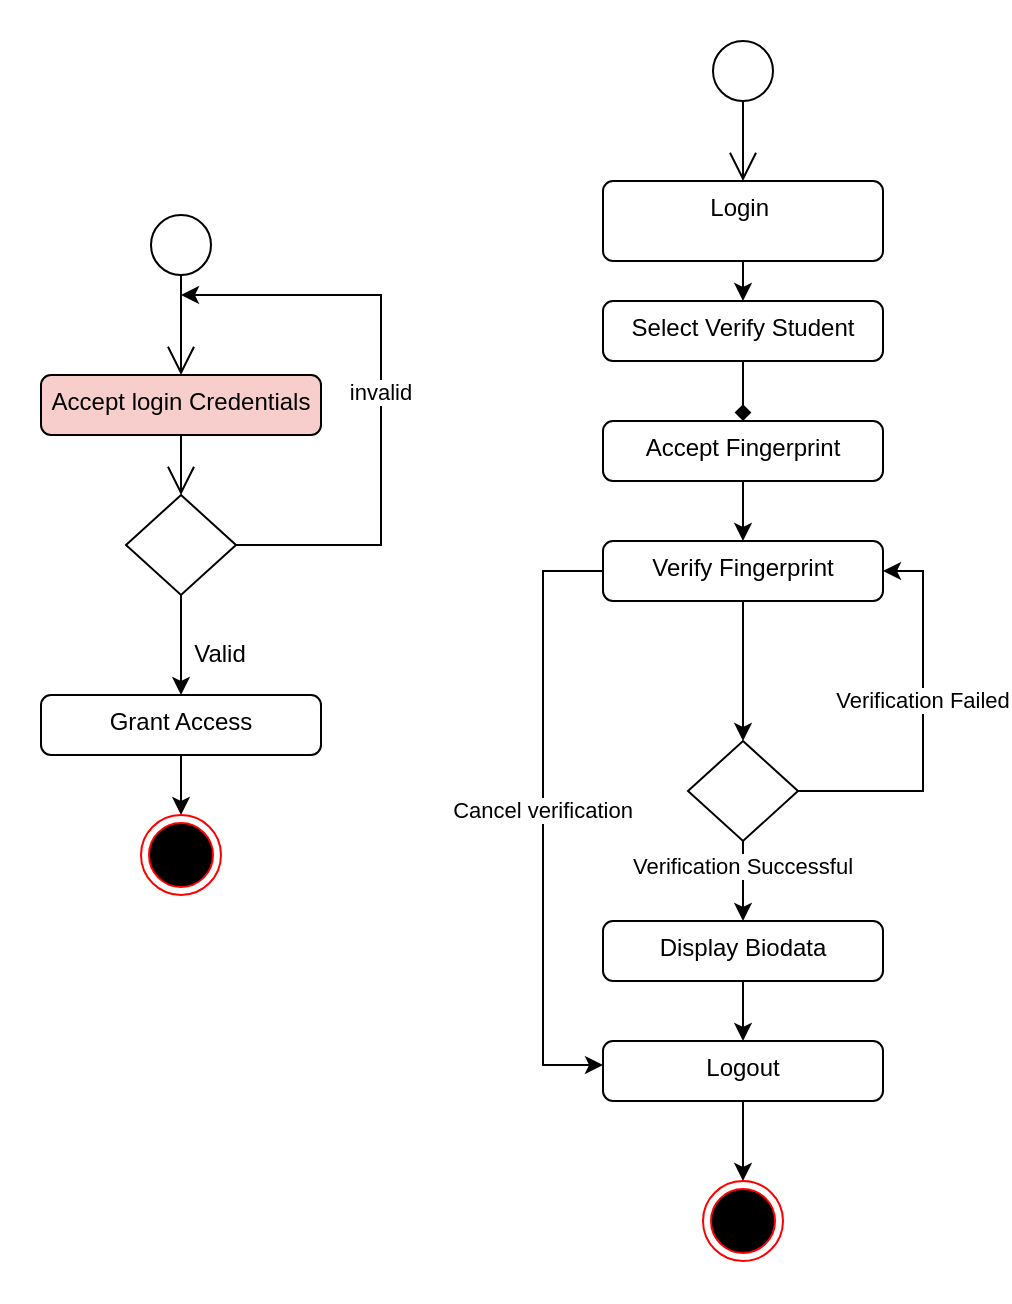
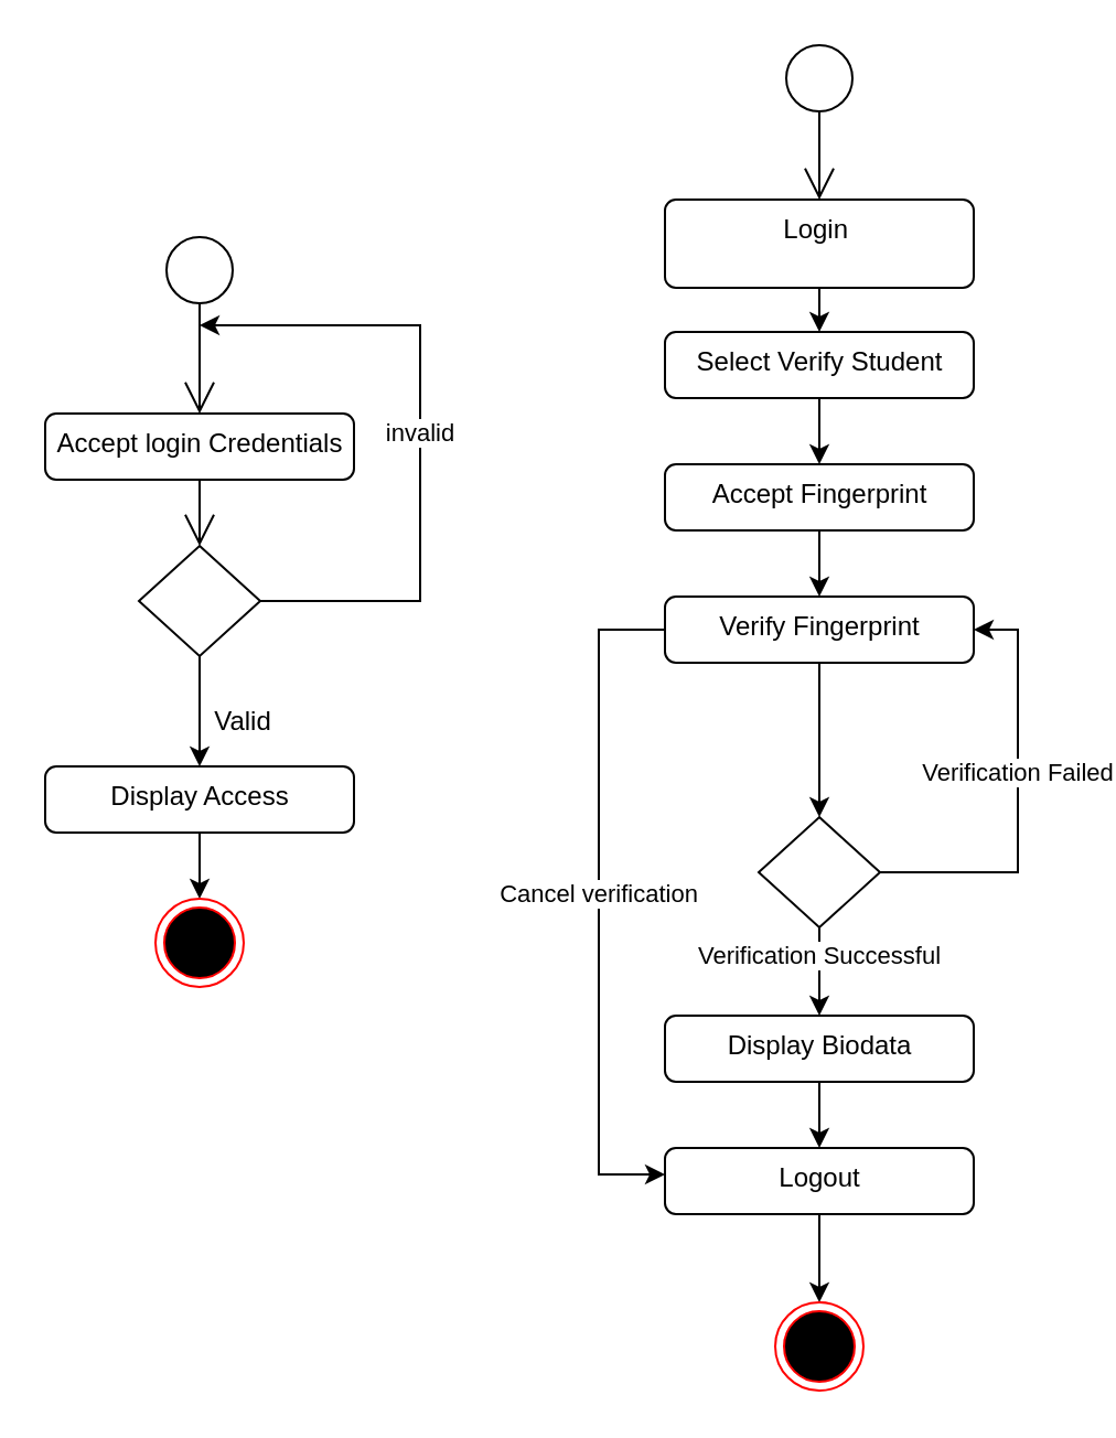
- <mxCell id="3" value="Accept login Credentials" style="html=1;align=center;verticalAlign=top;rounded=1;absoluteArcSize=1;arcSize=10;dashed=0;fillColor=#f8cecc;" parent="1" vertex="1"><mxGeometry x="20" y="187" width="140" height="30" as="geometry" /></mxCell>
+ <mxCell id="3" value="Accept login Credentials" style="html=1;align=center;verticalAlign=top;rounded=1;absoluteArcSize=1;arcSize=10;dashed=0;" parent="1" vertex="1"><mxGeometry x="20" y="187" width="140" height="30" as="geometry" /></mxCell>
- <mxCell id="28" style="edgeStyle=orthogonalEdgeStyle;rounded=0;orthogonalLoop=1;jettySize=auto;html=1;entryX=0.5;entryY=0;entryDx=0;entryDy=0;exitX=0.5;exitY=1;exitDx=0;exitDy=0;endArrow=diamond;" parent="1" source="29" target="27" edge="1"><mxGeometry relative="1" as="geometry"><mxPoint x="361" y="140" as="sourcePoint" /><mxPoint x="401" y="200" as="targetPoint" /></mxGeometry></mxCell>
+ <mxCell id="28" style="edgeStyle=orthogonalEdgeStyle;rounded=0;orthogonalLoop=1;jettySize=auto;html=1;entryX=0.5;entryY=0;entryDx=0;entryDy=0;exitX=0.5;exitY=1;exitDx=0;exitDy=0;" parent="1" source="29" target="27" edge="1"><mxGeometry relative="1" as="geometry"><mxPoint x="361" y="140" as="sourcePoint" /><mxPoint x="401" y="200" as="targetPoint" /></mxGeometry></mxCell>
- <mxCell id="10" value="Grant Access" style="html=1;align=center;verticalAlign=top;rounded=1;absoluteArcSize=1;arcSize=10;dashed=0;" parent="1" vertex="1"><mxGeometry x="20" y="347" width="140" height="30" as="geometry" /></mxCell>
+ <mxCell id="10" value="Display Access" style="html=1;align=center;verticalAlign=top;rounded=1;absoluteArcSize=1;arcSize=10;dashed=0;" parent="1" vertex="1"><mxGeometry x="20" y="347" width="140" height="30" as="geometry" /></mxCell>
